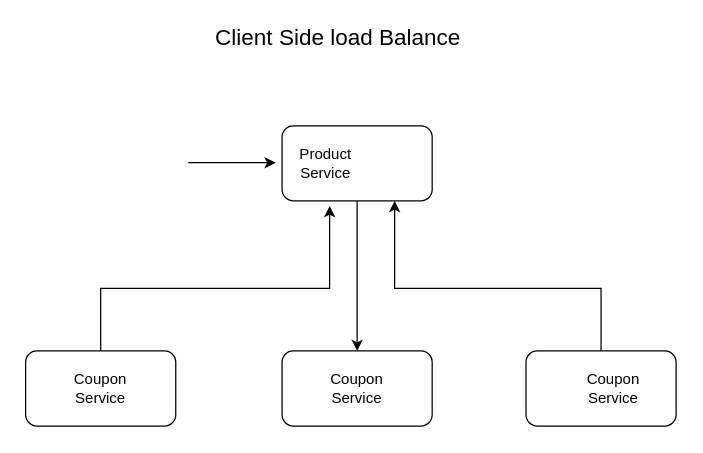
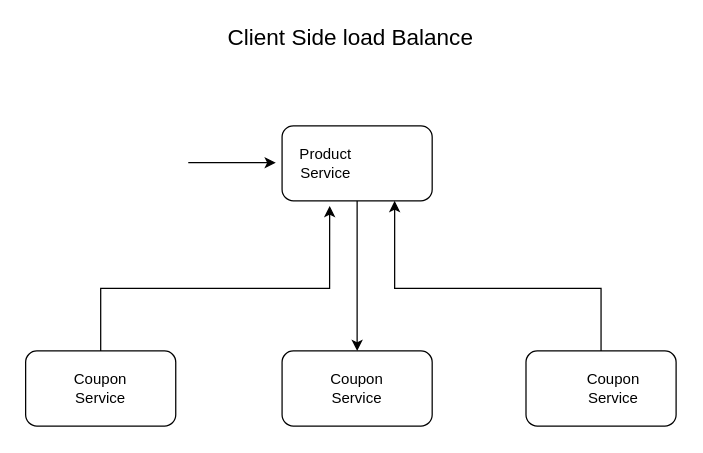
- <mxCell id="14" value="&lt;font style=&quot;font-size: 18px&quot;&gt;Client Side load Balance&lt;/font&gt;" style="text;html=1;strokeColor=none;fillColor=none;align=center;verticalAlign=middle;whiteSpace=wrap;rounded=0;" vertex="1" parent="1"><mxGeometry x="150" y="20" width="240" height="20" as="geometry" /></mxCell>
+ <mxCell id="14" value="&lt;font style=&quot;font-size: 18px&quot;&gt;Client Side load Balance&lt;/font&gt;" style="text;html=1;strokeColor=none;fillColor=none;align=center;verticalAlign=middle;whiteSpace=wrap;rounded=0;" vertex="1" parent="1"><mxGeometry x="160" y="20" width="240" height="20" as="geometry" /></mxCell>
